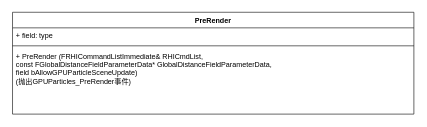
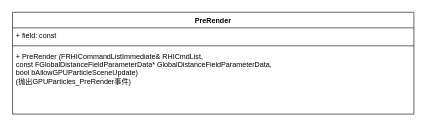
- <mxCell id="3" value="+ field: type" style="text;strokeColor=none;fillColor=none;align=left;verticalAlign=top;spacingLeft=4;spacingRight=4;overflow=hidden;rotatable=0;points=[[0,0.5],[1,0.5]];portConstraint=eastwest;" vertex="1" parent="2"><mxGeometry y="26" width="670" height="26" as="geometry" /></mxCell>
+ <mxCell id="3" value="+ field: const" style="text;strokeColor=none;fillColor=none;align=left;verticalAlign=top;spacingLeft=4;spacingRight=4;overflow=hidden;rotatable=0;points=[[0,0.5],[1,0.5]];portConstraint=eastwest;" vertex="1" parent="2"><mxGeometry y="26" width="670" height="26" as="geometry" /></mxCell>
- <mxCell id="5" value="+ PreRender (FRHICommandListImmediate&amp; RHICmdList, &#10;const FGlobalDistanceFieldParameterData* GlobalDistanceFieldParameterData, &#10;field bAllowGPUParticleSceneUpdate)&#10;(抛出GPUParticles_PreRender事件)" style="text;strokeColor=none;fillColor=none;align=left;verticalAlign=top;spacingLeft=4;spacingRight=4;overflow=hidden;rotatable=0;points=[[0,0.5],[1,0.5]];portConstraint=eastwest;" vertex="1" parent="2"><mxGeometry y="60" width="670" height="110" as="geometry" /></mxCell>
+ <mxCell id="5" value="+ PreRender (FRHICommandListImmediate&amp; RHICmdList, &#10;const FGlobalDistanceFieldParameterData* GlobalDistanceFieldParameterData, &#10;bool bAllowGPUParticleSceneUpdate)&#10;(抛出GPUParticles_PreRender事件)" style="text;strokeColor=none;fillColor=none;align=left;verticalAlign=top;spacingLeft=4;spacingRight=4;overflow=hidden;rotatable=0;points=[[0,0.5],[1,0.5]];portConstraint=eastwest;" vertex="1" parent="2"><mxGeometry y="60" width="670" height="110" as="geometry" /></mxCell>
